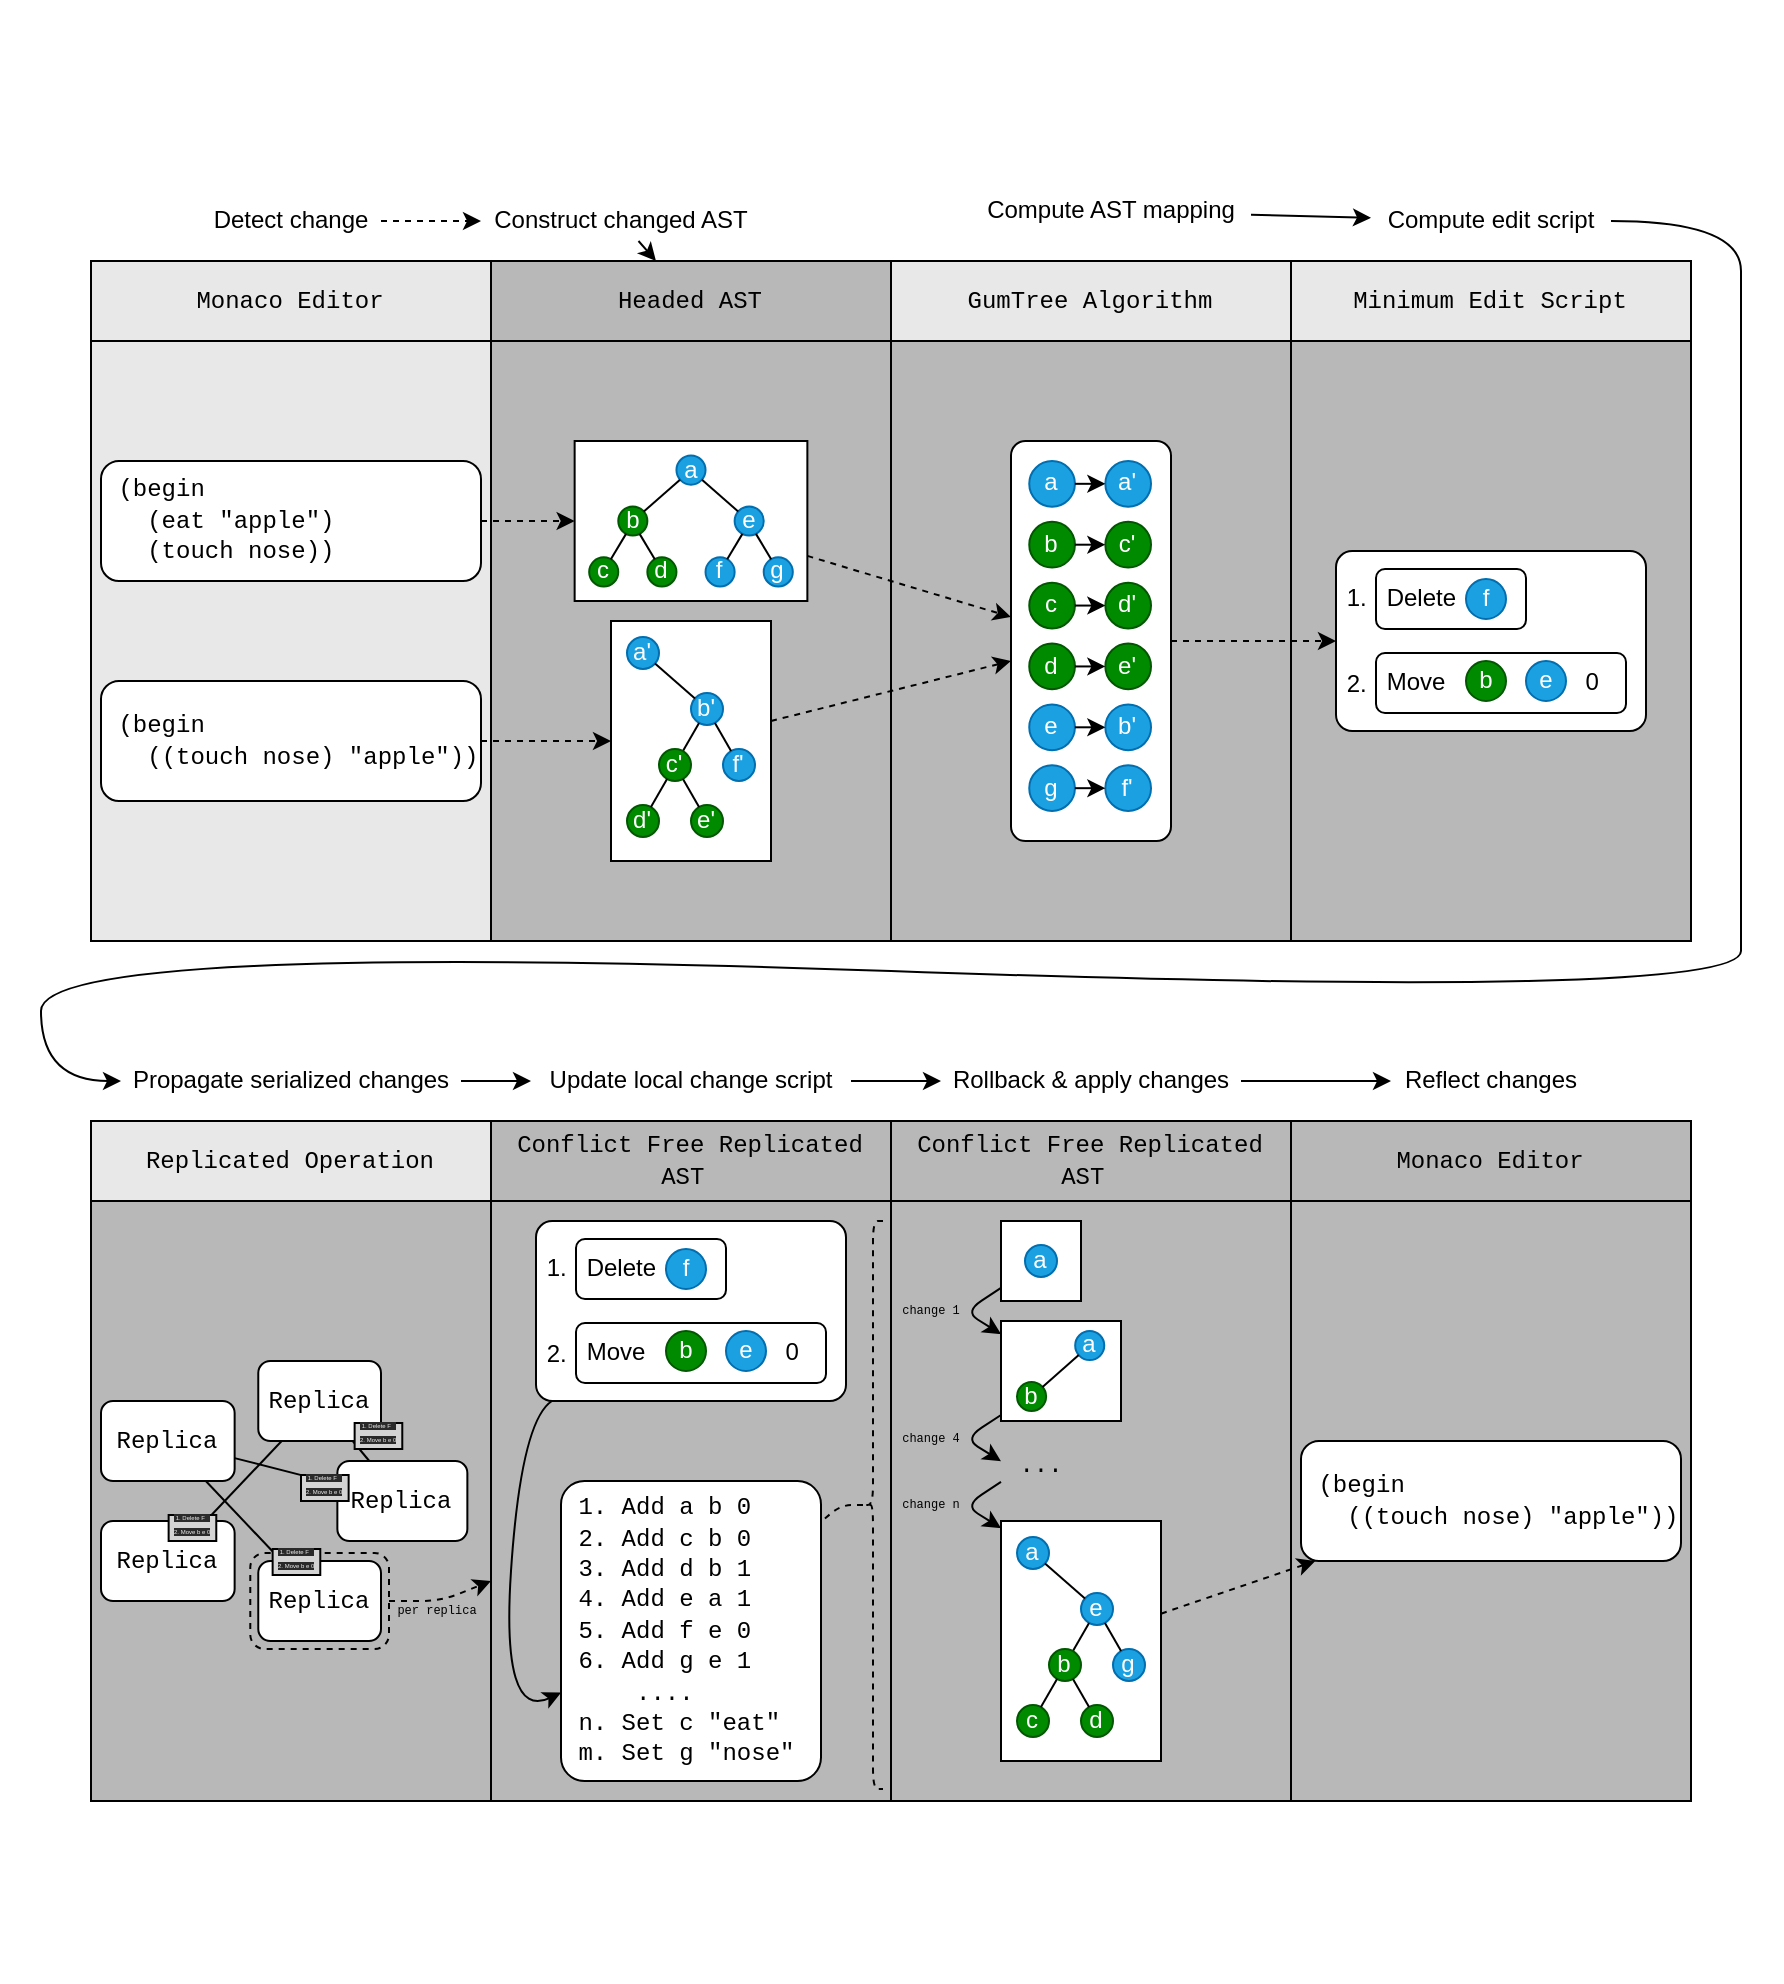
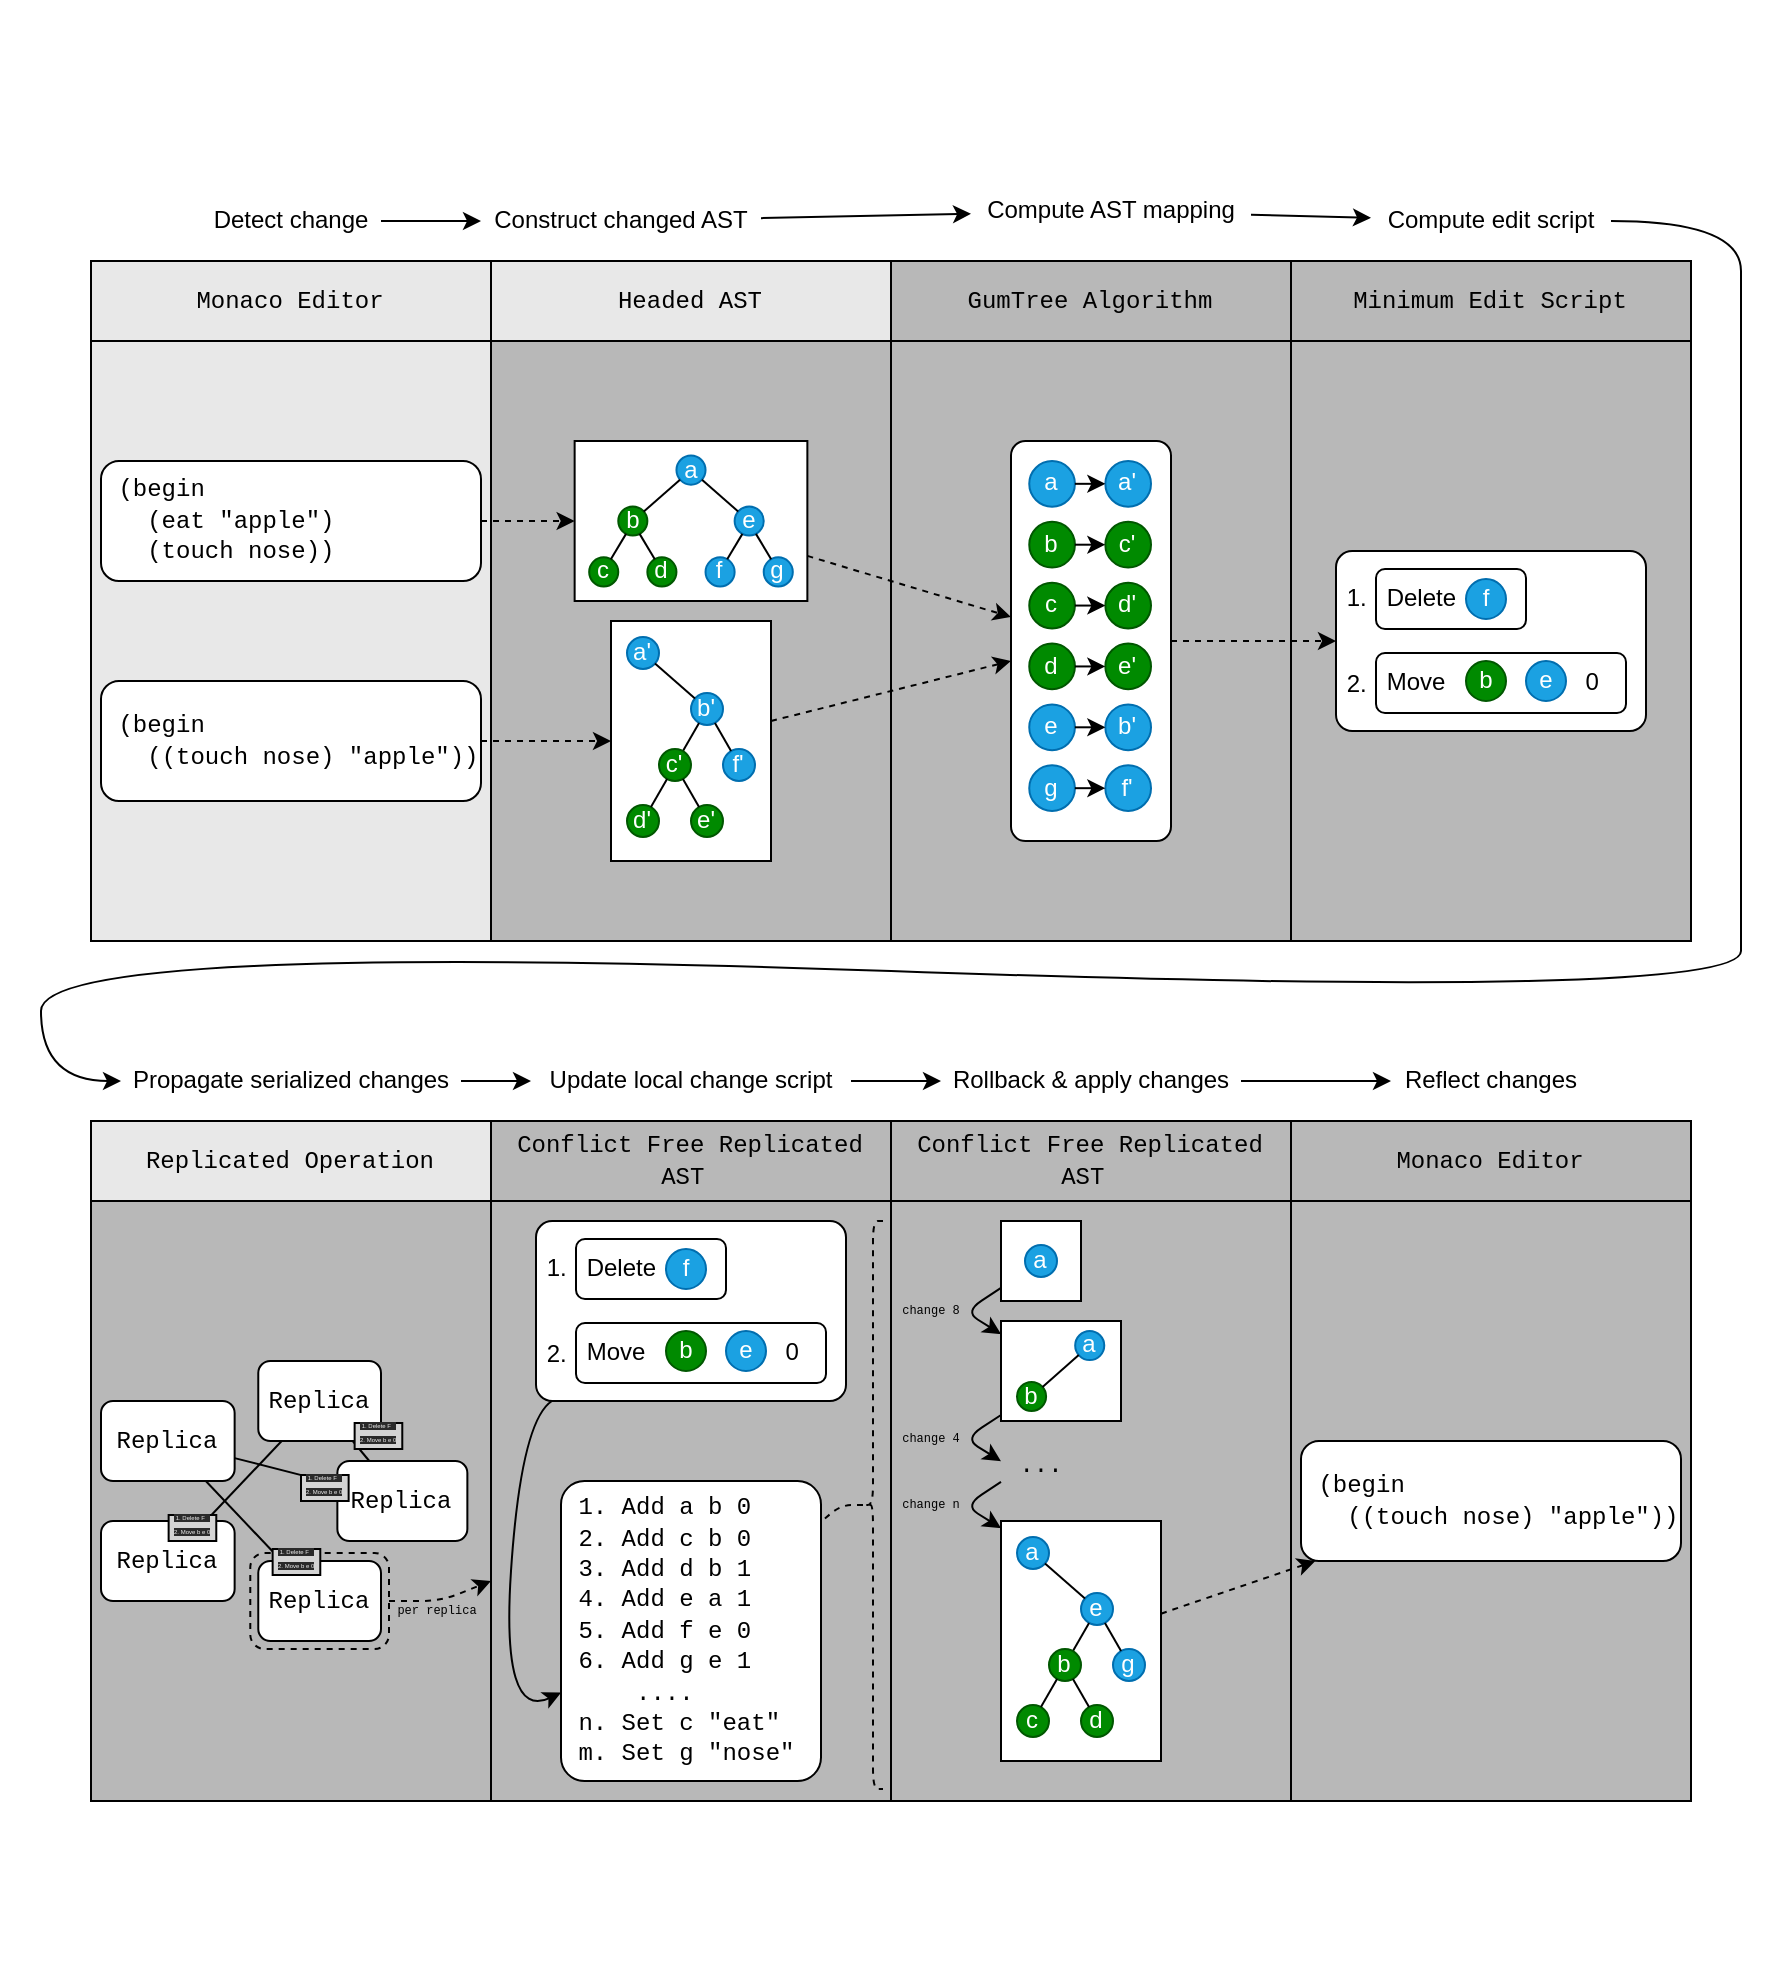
- <mxCell id="86" style="edgeStyle=none;html=1;labelBackgroundColor=#FFCCCC;fontFamily=Helvetica;dashed=1;" parent="1" source="87" target="89" edge="1"><mxGeometry relative="1" as="geometry" /></mxCell>
+ <mxCell id="86" style="edgeStyle=none;html=1;labelBackgroundColor=#FFCCCC;fontFamily=Helvetica;" parent="1" source="87" target="89" edge="1"><mxGeometry relative="1" as="geometry" /></mxCell>
- <mxCell id="88" style="edgeStyle=none;html=1;labelBackgroundColor=#FFCCCC;fontFamily=Helvetica;" parent="1" source="89" target="82" edge="1"><mxGeometry relative="1" as="geometry" /></mxCell>
+ <mxCell id="88" style="edgeStyle=none;html=1;labelBackgroundColor=#FFCCCC;fontFamily=Helvetica;" parent="1" source="89" target="91" edge="1"><mxGeometry relative="1" as="geometry" /></mxCell>
- <mxCell id="82" value="&lt;span&gt;&lt;font face=&quot;Courier New&quot;&gt;Headed AST&lt;/font&gt;&lt;/span&gt;" style="rounded=0;whiteSpace=wrap;html=1;shadow=0;strokeColor=default;fillColor=#B8B8B8;" parent="1" vertex="1"><mxGeometry x="245" y="130" width="200" height="40" as="geometry" /></mxCell>
+ <mxCell id="82" value="&lt;span&gt;&lt;font face=&quot;Courier New&quot;&gt;Headed AST&lt;/font&gt;&lt;/span&gt;" style="rounded=0;whiteSpace=wrap;html=1;shadow=0;strokeColor=default;fillColor=#e8e8e8;" parent="1" vertex="1"><mxGeometry x="245" y="130" width="200" height="40" as="geometry" /></mxCell>
- <mxCell id="83" value="&lt;font face=&quot;Courier New&quot;&gt;GumTree Algorithm&lt;/font&gt;" style="rounded=0;whiteSpace=wrap;html=1;shadow=0;strokeColor=default;fillColor=#e8e8e8;" parent="1" vertex="1"><mxGeometry x="445" y="130" width="200" height="40" as="geometry" /></mxCell>
+ <mxCell id="83" value="&lt;font face=&quot;Courier New&quot;&gt;GumTree Algorithm&lt;/font&gt;" style="rounded=0;whiteSpace=wrap;html=1;shadow=0;strokeColor=default;fillColor=#B8B8B8;" parent="1" vertex="1"><mxGeometry x="445" y="130" width="200" height="40" as="geometry" /></mxCell>
- <mxCell id="84" value="&lt;span&gt;&lt;font face=&quot;Courier New&quot;&gt;Minimum Edit Script&lt;/font&gt;&lt;/span&gt;" style="rounded=0;whiteSpace=wrap;html=1;shadow=0;strokeColor=default;fillColor=#e8e8e8;" parent="1" vertex="1"><mxGeometry x="645" y="130" width="200" height="40" as="geometry" /></mxCell>
+ <mxCell id="84" value="&lt;span&gt;&lt;font face=&quot;Courier New&quot;&gt;Minimum Edit Script&lt;/font&gt;&lt;/span&gt;" style="rounded=0;whiteSpace=wrap;html=1;shadow=0;strokeColor=default;fillColor=#B8B8B8;" parent="1" vertex="1"><mxGeometry x="645" y="130" width="200" height="40" as="geometry" /></mxCell>
- <mxCell id="176" value="change 1" style="text;html=1;align=center;verticalAlign=middle;resizable=0;points=[];autosize=1;strokeColor=none;fillColor=none;fontSize=6;fontFamily=Courier New;" parent="1" vertex="1"><mxGeometry x="445" y="650" width="40" height="10" as="geometry" /></mxCell>
+ <mxCell id="176" value="change 8" style="text;html=1;align=center;verticalAlign=middle;resizable=0;points=[];autosize=1;strokeColor=none;fillColor=none;fontSize=6;fontFamily=Courier New;" parent="1" vertex="1"><mxGeometry x="445" y="650" width="40" height="10" as="geometry" /></mxCell>
